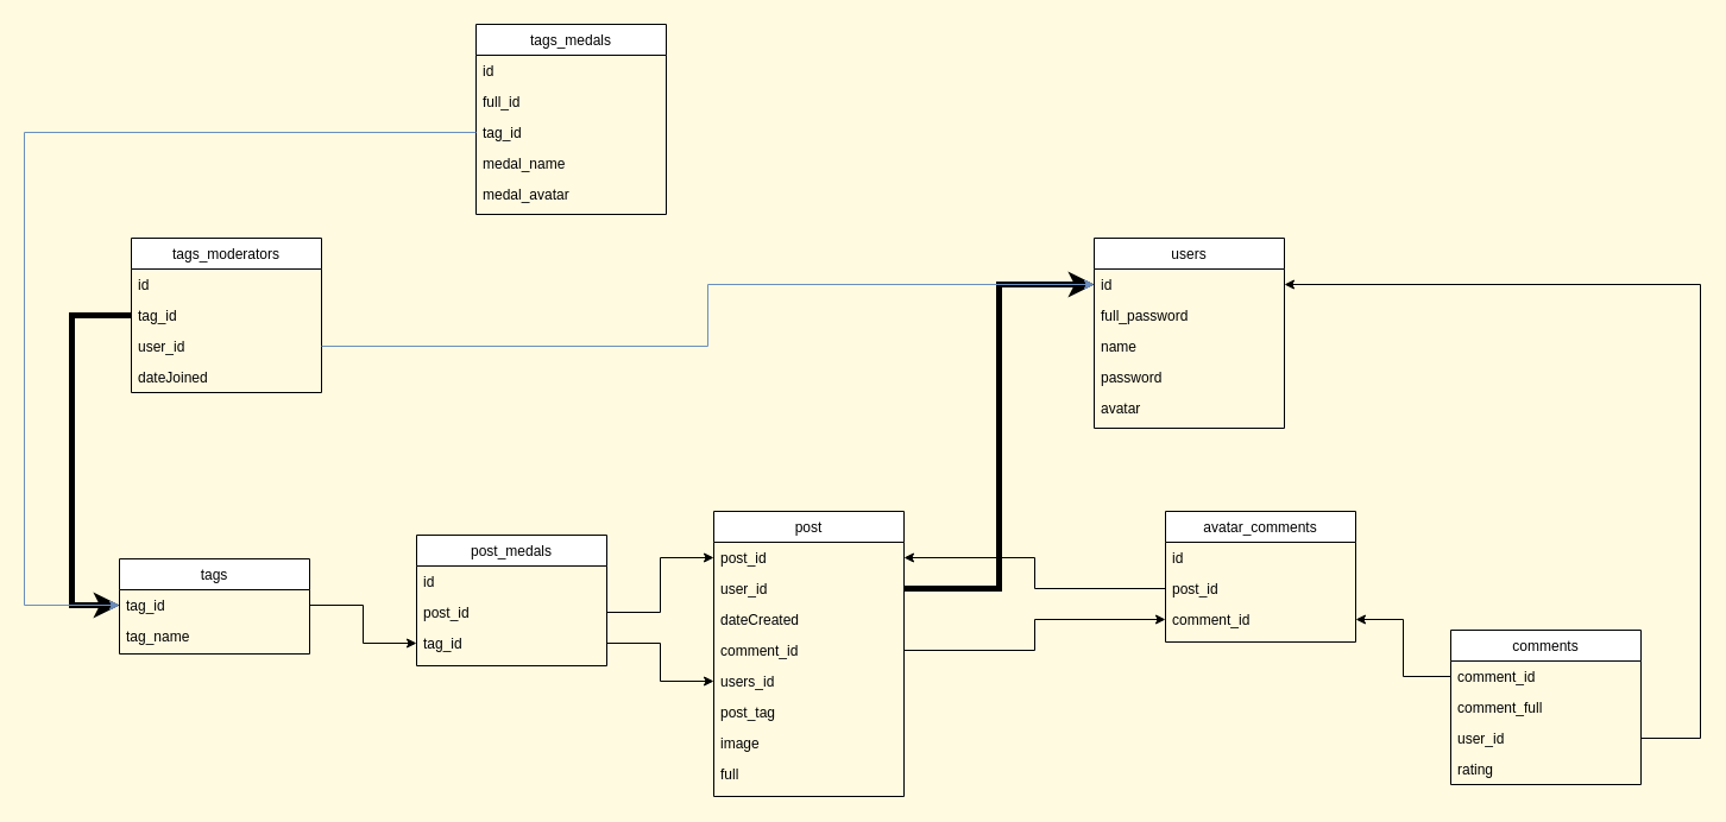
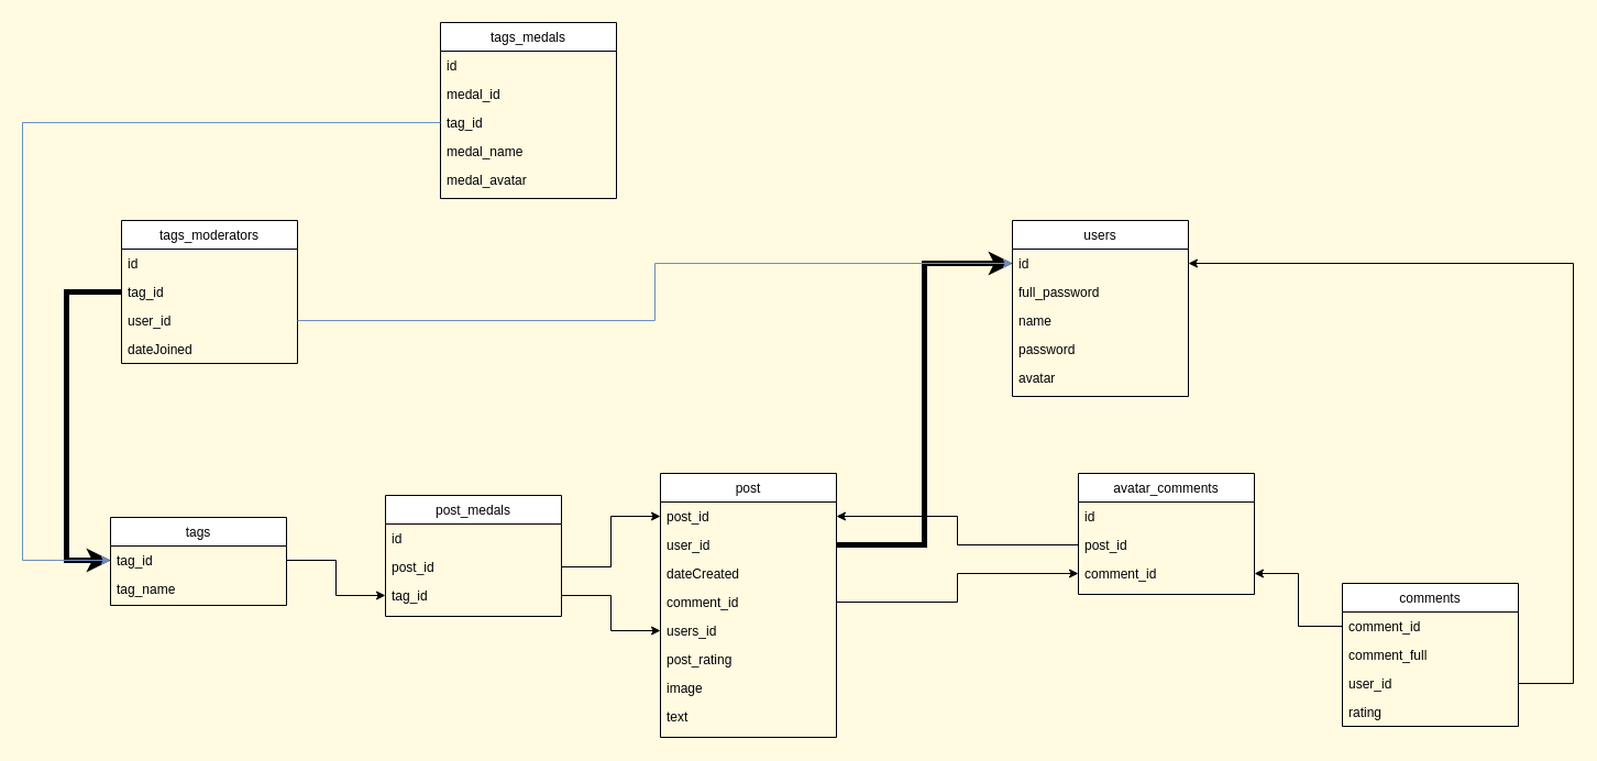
- <mxCell id="50" value="full_id" style="text;align=left;verticalAlign=top;spacingLeft=4;spacingRight=4;overflow=hidden;rotatable=0;points=[[0,0.5],[1,0.5]];portConstraint=eastwest;" vertex="1" parent="48"><mxGeometry y="52" width="160" height="26" as="geometry" /></mxCell>
+ <mxCell id="50" value="medal_id" style="text;align=left;verticalAlign=top;spacingLeft=4;spacingRight=4;overflow=hidden;rotatable=0;points=[[0,0.5],[1,0.5]];portConstraint=eastwest;" vertex="1" parent="48"><mxGeometry y="52" width="160" height="26" as="geometry" /></mxCell>
- <mxCell id="8" value="post_tag" style="text;align=left;verticalAlign=top;spacingLeft=4;spacingRight=4;overflow=hidden;rotatable=0;points=[[0,0.5],[1,0.5]];portConstraint=eastwest;rounded=0;shadow=0;html=0;" parent="2" vertex="1"><mxGeometry y="156" width="160" height="26" as="geometry" /></mxCell>
+ <mxCell id="8" value="post_rating" style="text;align=left;verticalAlign=top;spacingLeft=4;spacingRight=4;overflow=hidden;rotatable=0;points=[[0,0.5],[1,0.5]];portConstraint=eastwest;rounded=0;shadow=0;html=0;" parent="2" vertex="1"><mxGeometry y="156" width="160" height="26" as="geometry" /></mxCell>
- <mxCell id="10" value="full" style="text;align=left;verticalAlign=top;spacingLeft=4;spacingRight=4;overflow=hidden;rotatable=0;points=[[0,0.5],[1,0.5]];portConstraint=eastwest;rounded=0;shadow=0;html=0;" parent="2" vertex="1"><mxGeometry y="208" width="160" height="26" as="geometry" /></mxCell>
+ <mxCell id="10" value="text" style="text;align=left;verticalAlign=top;spacingLeft=4;spacingRight=4;overflow=hidden;rotatable=0;points=[[0,0.5],[1,0.5]];portConstraint=eastwest;rounded=0;shadow=0;html=0;" parent="2" vertex="1"><mxGeometry y="208" width="160" height="26" as="geometry" /></mxCell>
